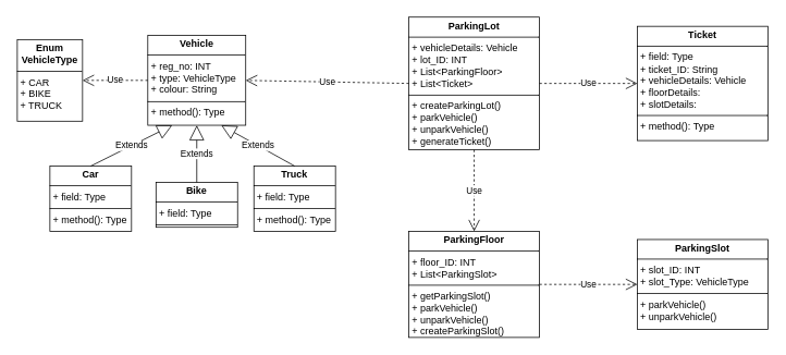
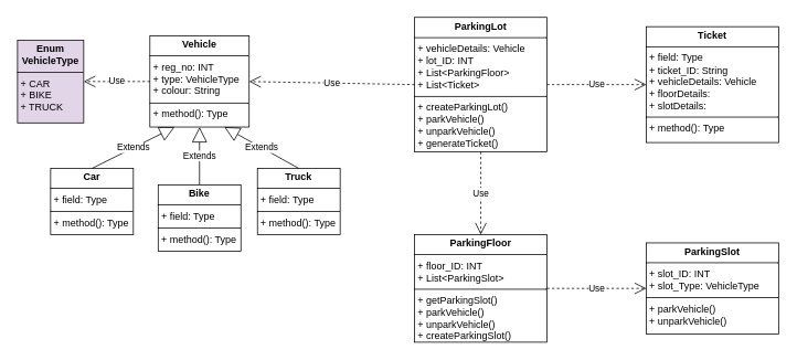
- <mxCell id="7" value="&lt;p style=&quot;margin:0px;margin-top:4px;text-align:center;&quot;&gt;&lt;b&gt;Enum VehicleType&lt;/b&gt;&lt;/p&gt;&lt;hr size=&quot;1&quot; style=&quot;border-style:solid;&quot;&gt;&lt;p style=&quot;margin:0px;margin-left:4px;&quot;&gt;&lt;span style=&quot;background-color: transparent; color: light-dark(rgb(0, 0, 0), rgb(255, 255, 255));&quot;&gt;+ CAR&lt;/span&gt;&lt;/p&gt;&lt;p style=&quot;margin:0px;margin-left:4px;&quot;&gt;+ BIKE&lt;/p&gt;&lt;p style=&quot;margin:0px;margin-left:4px;&quot;&gt;+ TRUCK&lt;/p&gt;" style="verticalAlign=top;align=left;overflow=fill;html=1;whiteSpace=wrap;" vertex="1" parent="2"><mxGeometry x="-40" y="5" width="80" height="100" as="geometry" /></mxCell>
+ <mxCell id="7" value="&lt;p style=&quot;margin:0px;margin-top:4px;text-align:center;&quot;&gt;&lt;b&gt;Enum VehicleType&lt;/b&gt;&lt;/p&gt;&lt;hr size=&quot;1&quot; style=&quot;border-style:solid;&quot;&gt;&lt;p style=&quot;margin:0px;margin-left:4px;&quot;&gt;&lt;span style=&quot;background-color: transparent; color: light-dark(rgb(0, 0, 0), rgb(255, 255, 255));&quot;&gt;+ CAR&lt;/span&gt;&lt;/p&gt;&lt;p style=&quot;margin:0px;margin-left:4px;&quot;&gt;+ BIKE&lt;/p&gt;&lt;p style=&quot;margin:0px;margin-left:4px;&quot;&gt;+ TRUCK&lt;/p&gt;" style="verticalAlign=top;align=left;overflow=fill;html=1;whiteSpace=wrap;fillColor=#e1d5e7;" vertex="1" parent="2"><mxGeometry x="-40" y="5" width="80" height="100" as="geometry" /></mxCell>
- <mxCell id="5" value="&lt;p style=&quot;margin:0px;margin-top:4px;text-align:center;&quot;&gt;&lt;b&gt;Bike&lt;/b&gt;&lt;/p&gt;&lt;hr size=&quot;1&quot; style=&quot;border-style:solid;&quot;&gt;&lt;p style=&quot;margin:0px;margin-left:4px;&quot;&gt;+ field: Type&lt;/p&gt;&lt;hr size=&quot;1&quot; style=&quot;border-style:solid;&quot;&gt;&lt;p style=&quot;margin:0px;margin-left:4px;&quot;&gt;+ method(): Type&lt;/p&gt;" style="verticalAlign=top;align=left;overflow=fill;html=1;whiteSpace=wrap;" vertex="1" parent="2"><mxGeometry x="130" y="180" width="100" height="55" as="geometry" /></mxCell>
+ <mxCell id="5" value="&lt;p style=&quot;margin:0px;margin-top:4px;text-align:center;&quot;&gt;&lt;b&gt;Bike&lt;/b&gt;&lt;/p&gt;&lt;hr size=&quot;1&quot; style=&quot;border-style:solid;&quot;&gt;&lt;p style=&quot;margin:0px;margin-left:4px;&quot;&gt;+ field: Type&lt;/p&gt;&lt;hr size=&quot;1&quot; style=&quot;border-style:solid;&quot;&gt;&lt;p style=&quot;margin:0px;margin-left:4px;&quot;&gt;+ method(): Type&lt;/p&gt;" style="verticalAlign=top;align=left;overflow=fill;html=1;whiteSpace=wrap;" vertex="1" parent="2"><mxGeometry x="130" y="180" width="100" height="80" as="geometry" /></mxCell>
